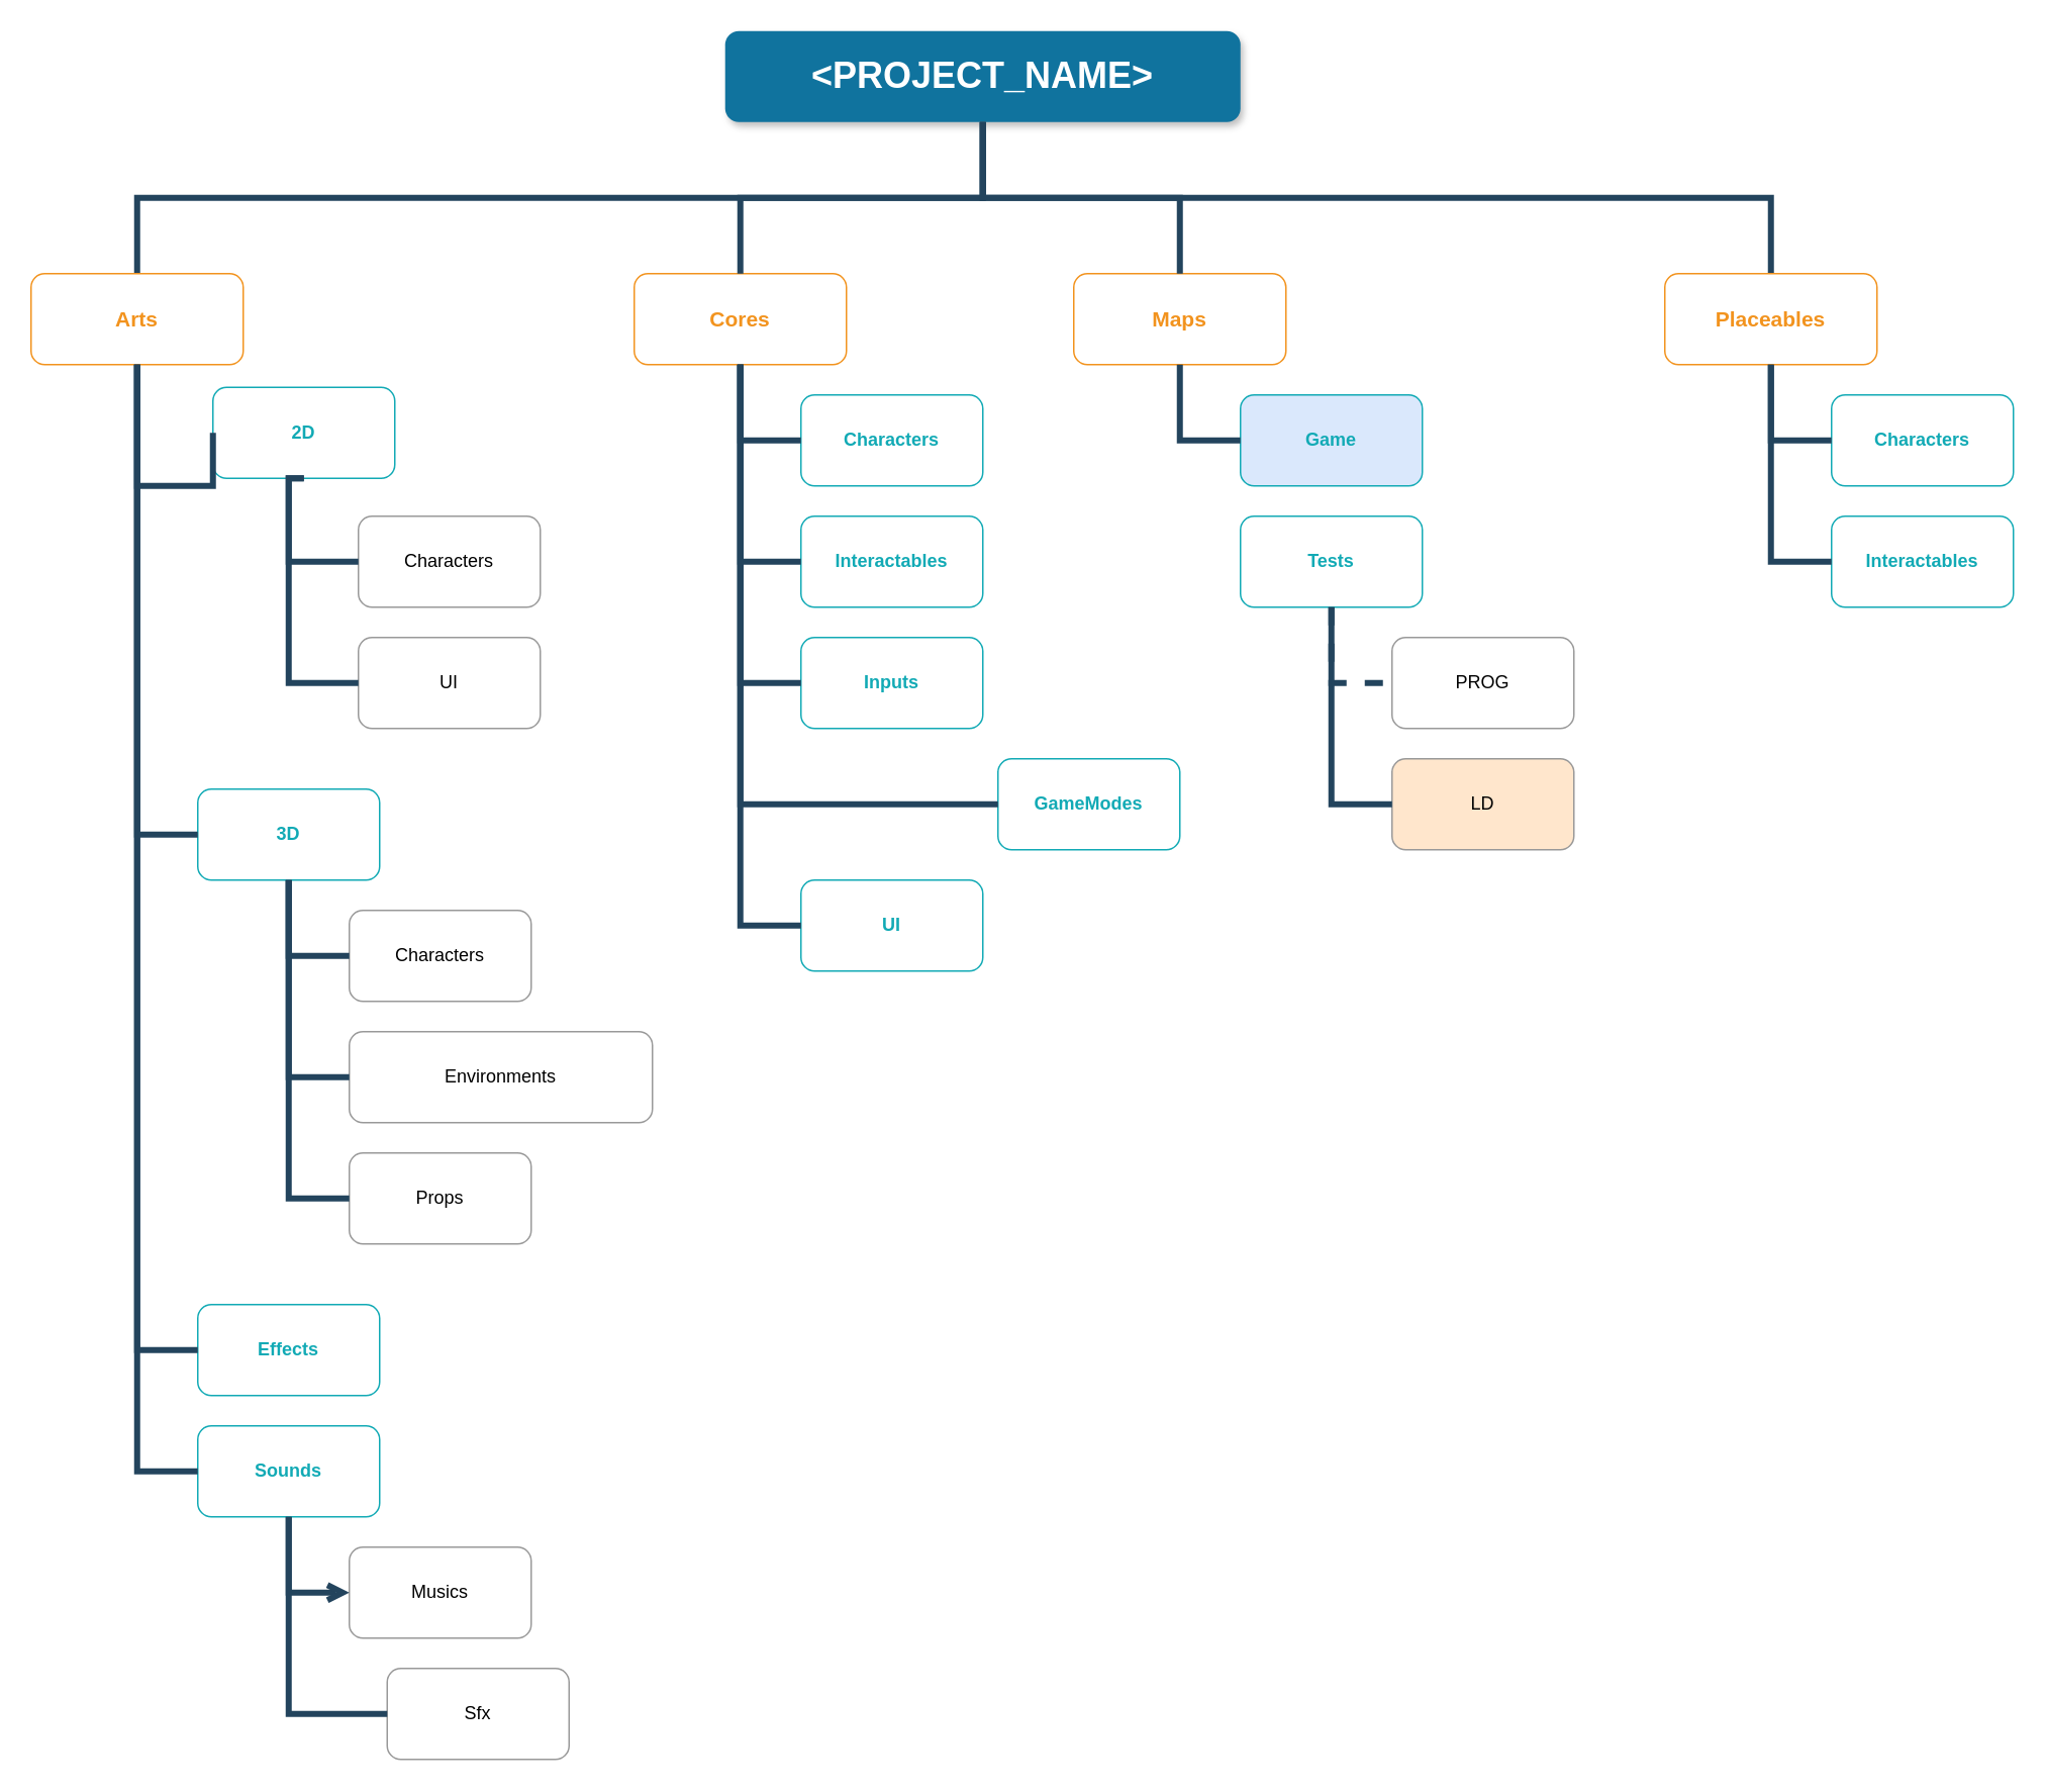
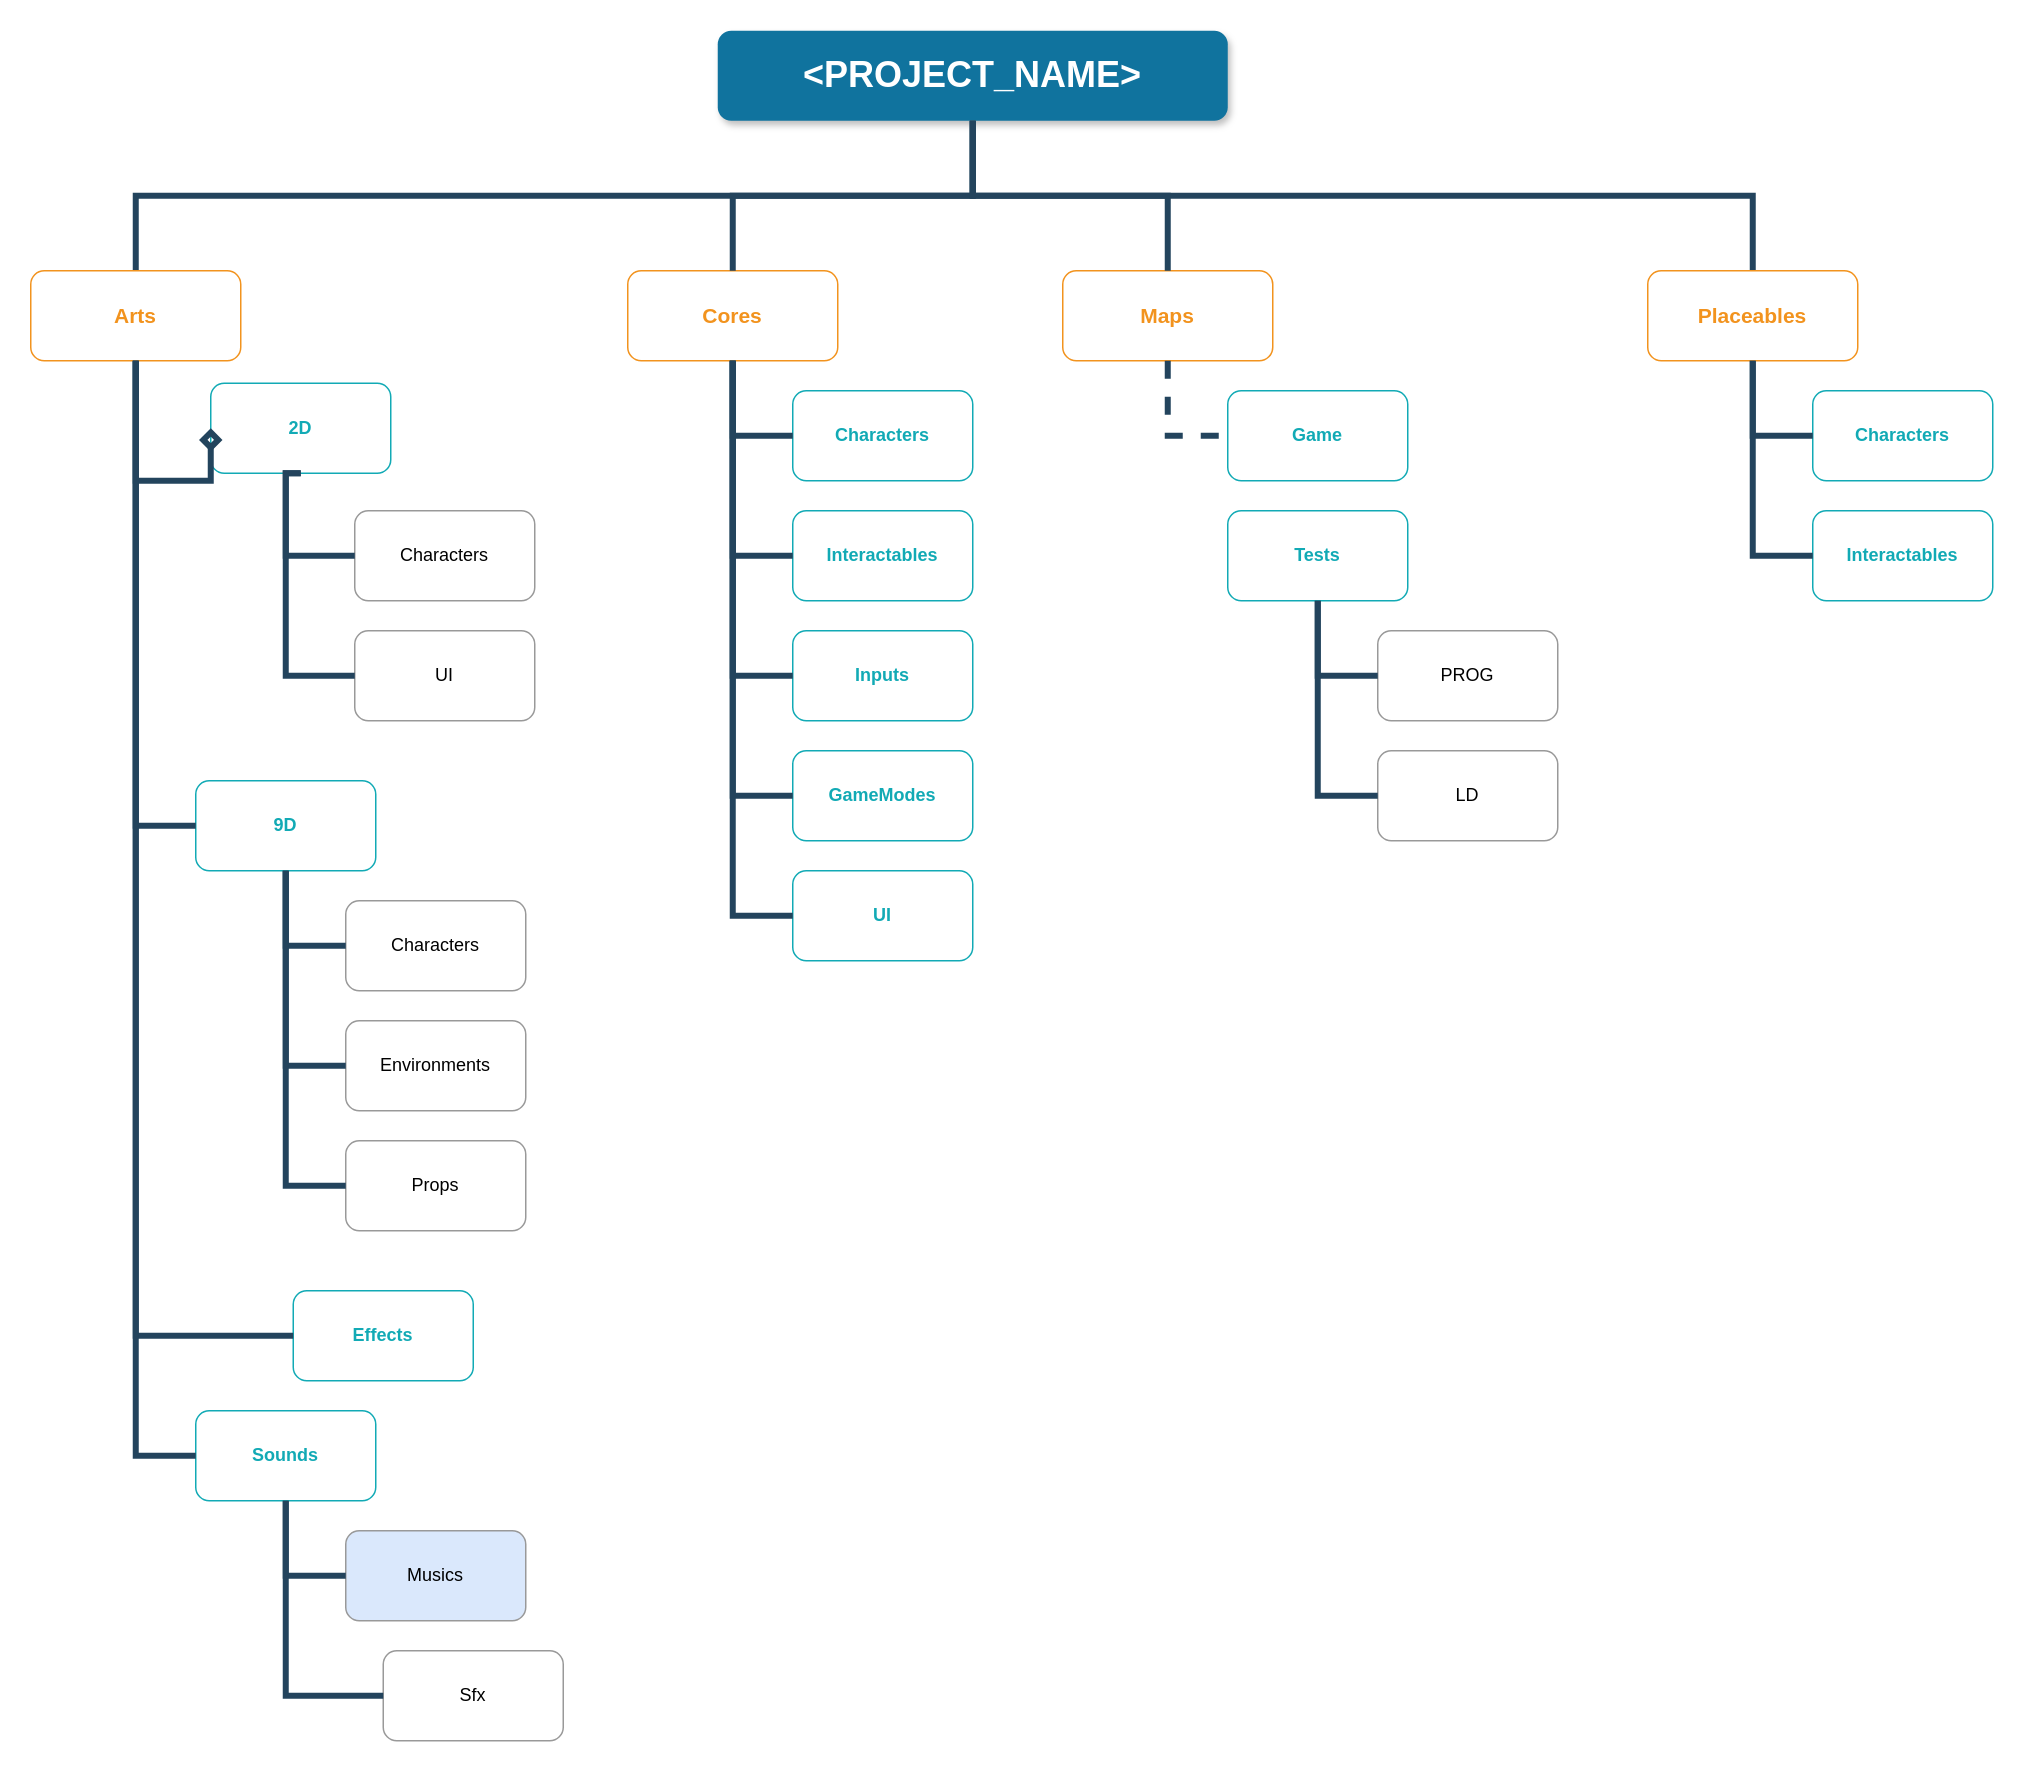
- <mxCell id="20" value="" style="edgeStyle=elbowEdgeStyle;elbow=horizontal;rounded=0;fontColor=#000000;endArrow=none;endFill=0;strokeWidth=4;strokeColor=#23445D;exitX=0.5;exitY=1;exitDx=0;exitDy=0;entryX=0;entryY=0.5;entryDx=0;entryDy=0;" edge="1" parent="1" source="17" target="18"><mxGeometry width="100" height="100" relative="1" as="geometry"><mxPoint x="798" y="270" as="sourcePoint" /><mxPoint x="808" y="620" as="targetPoint" /><Array as="points"><mxPoint x="778" y="320" /></Array></mxGeometry></mxCell>
+ <mxCell id="20" value="" style="edgeStyle=elbowEdgeStyle;elbow=horizontal;rounded=0;fontColor=#000000;endArrow=none;endFill=0;strokeWidth=4;strokeColor=#23445D;exitX=0.5;exitY=1;exitDx=0;exitDy=0;entryX=0;entryY=0.5;entryDx=0;entryDy=0;dashed=1;" edge="1" parent="1" source="17" target="18"><mxGeometry width="100" height="100" relative="1" as="geometry"><mxPoint x="798" y="270" as="sourcePoint" /><mxPoint x="808" y="620" as="targetPoint" /><Array as="points"><mxPoint x="778" y="320" /></Array></mxGeometry></mxCell>
- <mxCell id="38" value="" style="edgeStyle=elbowEdgeStyle;elbow=horizontal;rounded=0;fontColor=#000000;endArrow=none;endFill=0;strokeWidth=4;strokeColor=#23445D;exitX=0.5;exitY=1;exitDx=0;exitDy=0;entryX=0;entryY=0.5;entryDx=0;entryDy=0;" edge="1" parent="1" source="31" target="36"><mxGeometry width="100" height="100" relative="1" as="geometry"><mxPoint x="110" y="270" as="sourcePoint" /><mxPoint x="120" y="620" as="targetPoint" /><Array as="points"><mxPoint x="90" y="320" /></Array></mxGeometry></mxCell>
+ <mxCell id="38" value="" style="edgeStyle=elbowEdgeStyle;elbow=horizontal;rounded=0;fontColor=#000000;endArrow=diamond;endFill=0;strokeWidth=4;strokeColor=#23445D;exitX=0.5;exitY=1;exitDx=0;exitDy=0;entryX=0;entryY=0.5;entryDx=0;entryDy=0;" edge="1" parent="1" source="31" target="36"><mxGeometry width="100" height="100" relative="1" as="geometry"><mxPoint x="110" y="270" as="sourcePoint" /><mxPoint x="120" y="620" as="targetPoint" /><Array as="points"><mxPoint x="90" y="320" /></Array></mxGeometry></mxCell>
- <mxCell id="18" value="Game" style="whiteSpace=wrap;rounded=1;fillColor=#dae8fc;strokeColor=#12AAB5;shadow=0;fontColor=#12AAB5;fontStyle=1;" vertex="1" parent="1"><mxGeometry x="818" y="260" width="120" height="60" as="geometry" /></mxCell>
+ <mxCell id="18" value="Game" style="whiteSpace=wrap;rounded=1;fillColor=#FFFFFF;strokeColor=#12AAB5;shadow=0;fontColor=#12AAB5;fontStyle=1" vertex="1" parent="1"><mxGeometry x="818" y="260" width="120" height="60" as="geometry" /></mxCell>
- <mxCell id="23" value="" style="edgeStyle=elbowEdgeStyle;elbow=horizontal;rounded=0;fontColor=#000000;endArrow=none;endFill=0;strokeWidth=4;strokeColor=#23445D;exitX=0.5;exitY=1;exitDx=0;exitDy=0;entryX=0;entryY=0.5;entryDx=0;entryDy=0;dashed=1;" edge="1" parent="1" source="19" target="21"><mxGeometry width="100" height="100" relative="1" as="geometry"><mxPoint x="898" y="410" as="sourcePoint" /><mxPoint x="898" y="590" as="targetPoint" /><Array as="points"><mxPoint x="878" y="450" /></Array></mxGeometry></mxCell>
+ <mxCell id="23" value="" style="edgeStyle=elbowEdgeStyle;elbow=horizontal;rounded=0;fontColor=#000000;endArrow=none;endFill=0;strokeWidth=4;strokeColor=#23445D;exitX=0.5;exitY=1;exitDx=0;exitDy=0;entryX=0;entryY=0.5;entryDx=0;entryDy=0;" edge="1" parent="1" source="19" target="21"><mxGeometry width="100" height="100" relative="1" as="geometry"><mxPoint x="898" y="410" as="sourcePoint" /><mxPoint x="898" y="590" as="targetPoint" /><Array as="points"><mxPoint x="878" y="450" /></Array></mxGeometry></mxCell>
- <mxCell id="8" value="GameModes" style="whiteSpace=wrap;rounded=1;fillColor=#FFFFFF;strokeColor=#12AAB5;shadow=0;fontColor=#12AAB5;fontStyle=1" vertex="1" parent="1"><mxGeometry x="658" y="500" width="120" height="60" as="geometry" /></mxCell>
+ <mxCell id="8" value="GameModes" style="whiteSpace=wrap;rounded=1;fillColor=#FFFFFF;strokeColor=#12AAB5;shadow=0;fontColor=#12AAB5;fontStyle=1" vertex="1" parent="1"><mxGeometry x="528" y="500" width="120" height="60" as="geometry" /></mxCell>
- <mxCell id="22" value="LD" style="whiteSpace=wrap;rounded=1;fillColor=#ffe6cc;strokeColor=#999999;shadow=0;fontColor=#000000;fontStyle=0;" vertex="1" parent="1"><mxGeometry x="918" y="500" width="120" height="60" as="geometry" /></mxCell>
+ <mxCell id="22" value="LD" style="whiteSpace=wrap;rounded=1;fillColor=#FFFFFF;strokeColor=#999999;shadow=0;fontColor=#000000;fontStyle=0" vertex="1" parent="1"><mxGeometry x="918" y="500" width="120" height="60" as="geometry" /></mxCell>
- <mxCell id="37" value="3D" style="whiteSpace=wrap;rounded=1;fillColor=#FFFFFF;strokeColor=#12AAB5;shadow=0;fontColor=#12AAB5;fontStyle=1" vertex="1" parent="1"><mxGeometry x="130" y="520" width="120" height="60" as="geometry" /></mxCell>
+ <mxCell id="37" value="9D" style="whiteSpace=wrap;rounded=1;fillColor=#FFFFFF;strokeColor=#12AAB5;shadow=0;fontColor=#12AAB5;fontStyle=1" vertex="1" parent="1"><mxGeometry x="130" y="520" width="120" height="60" as="geometry" /></mxCell>
- <mxCell id="49" value="Environments" style="whiteSpace=wrap;rounded=1;fillColor=#FFFFFF;strokeColor=#999999;shadow=0;fontColor=#000000;fontStyle=0" vertex="1" parent="1"><mxGeometry x="230" y="680" width="200" height="60" as="geometry" /></mxCell>
+ <mxCell id="49" value="Environments" style="whiteSpace=wrap;rounded=1;fillColor=#FFFFFF;strokeColor=#999999;shadow=0;fontColor=#000000;fontStyle=0" vertex="1" parent="1"><mxGeometry x="230" y="680" width="120" height="60" as="geometry" /></mxCell>
- <mxCell id="32" value="Effects" style="whiteSpace=wrap;rounded=1;fillColor=#FFFFFF;strokeColor=#12AAB5;shadow=0;fontColor=#12AAB5;fontStyle=1" vertex="1" parent="1"><mxGeometry x="130" y="860" width="120" height="60" as="geometry" /></mxCell>
+ <mxCell id="32" value="Effects" style="whiteSpace=wrap;rounded=1;fillColor=#FFFFFF;strokeColor=#12AAB5;shadow=0;fontColor=#12AAB5;fontStyle=1" vertex="1" parent="1"><mxGeometry x="195" y="860" width="120" height="60" as="geometry" /></mxCell>
- <mxCell id="42" value="" style="edgeStyle=elbowEdgeStyle;elbow=horizontal;rounded=0;fontColor=#000000;endArrow=open;endFill=0;strokeWidth=4;strokeColor=#23445D;exitX=0.5;exitY=1;exitDx=0;exitDy=0;entryX=0;entryY=0.5;entryDx=0;entryDy=0;" edge="1" parent="1" target="40" source="33"><mxGeometry width="100" height="100" relative="1" as="geometry"><mxPoint x="196" y="1020" as="sourcePoint" /><mxPoint x="216" y="1210" as="targetPoint" /><Array as="points"><mxPoint x="190" y="1040" /></Array></mxGeometry></mxCell>
+ <mxCell id="42" value="" style="edgeStyle=elbowEdgeStyle;elbow=horizontal;rounded=0;fontColor=#000000;endArrow=none;endFill=0;strokeWidth=4;strokeColor=#23445D;exitX=0.5;exitY=1;exitDx=0;exitDy=0;entryX=0;entryY=0.5;entryDx=0;entryDy=0;" edge="1" parent="1" target="40" source="33"><mxGeometry width="100" height="100" relative="1" as="geometry"><mxPoint x="196" y="1020" as="sourcePoint" /><mxPoint x="216" y="1210" as="targetPoint" /><Array as="points"><mxPoint x="190" y="1040" /></Array></mxGeometry></mxCell>
- <mxCell id="40" value="Musics" style="whiteSpace=wrap;rounded=1;fillColor=#FFFFFF;strokeColor=#999999;shadow=0;fontColor=#000000;fontStyle=0" vertex="1" parent="1"><mxGeometry x="230" y="1020" width="120" height="60" as="geometry" /></mxCell>
+ <mxCell id="40" value="Musics" style="whiteSpace=wrap;rounded=1;fillColor=#dae8fc;strokeColor=#999999;shadow=0;fontColor=#000000;fontStyle=0;" vertex="1" parent="1"><mxGeometry x="230" y="1020" width="120" height="60" as="geometry" /></mxCell>
